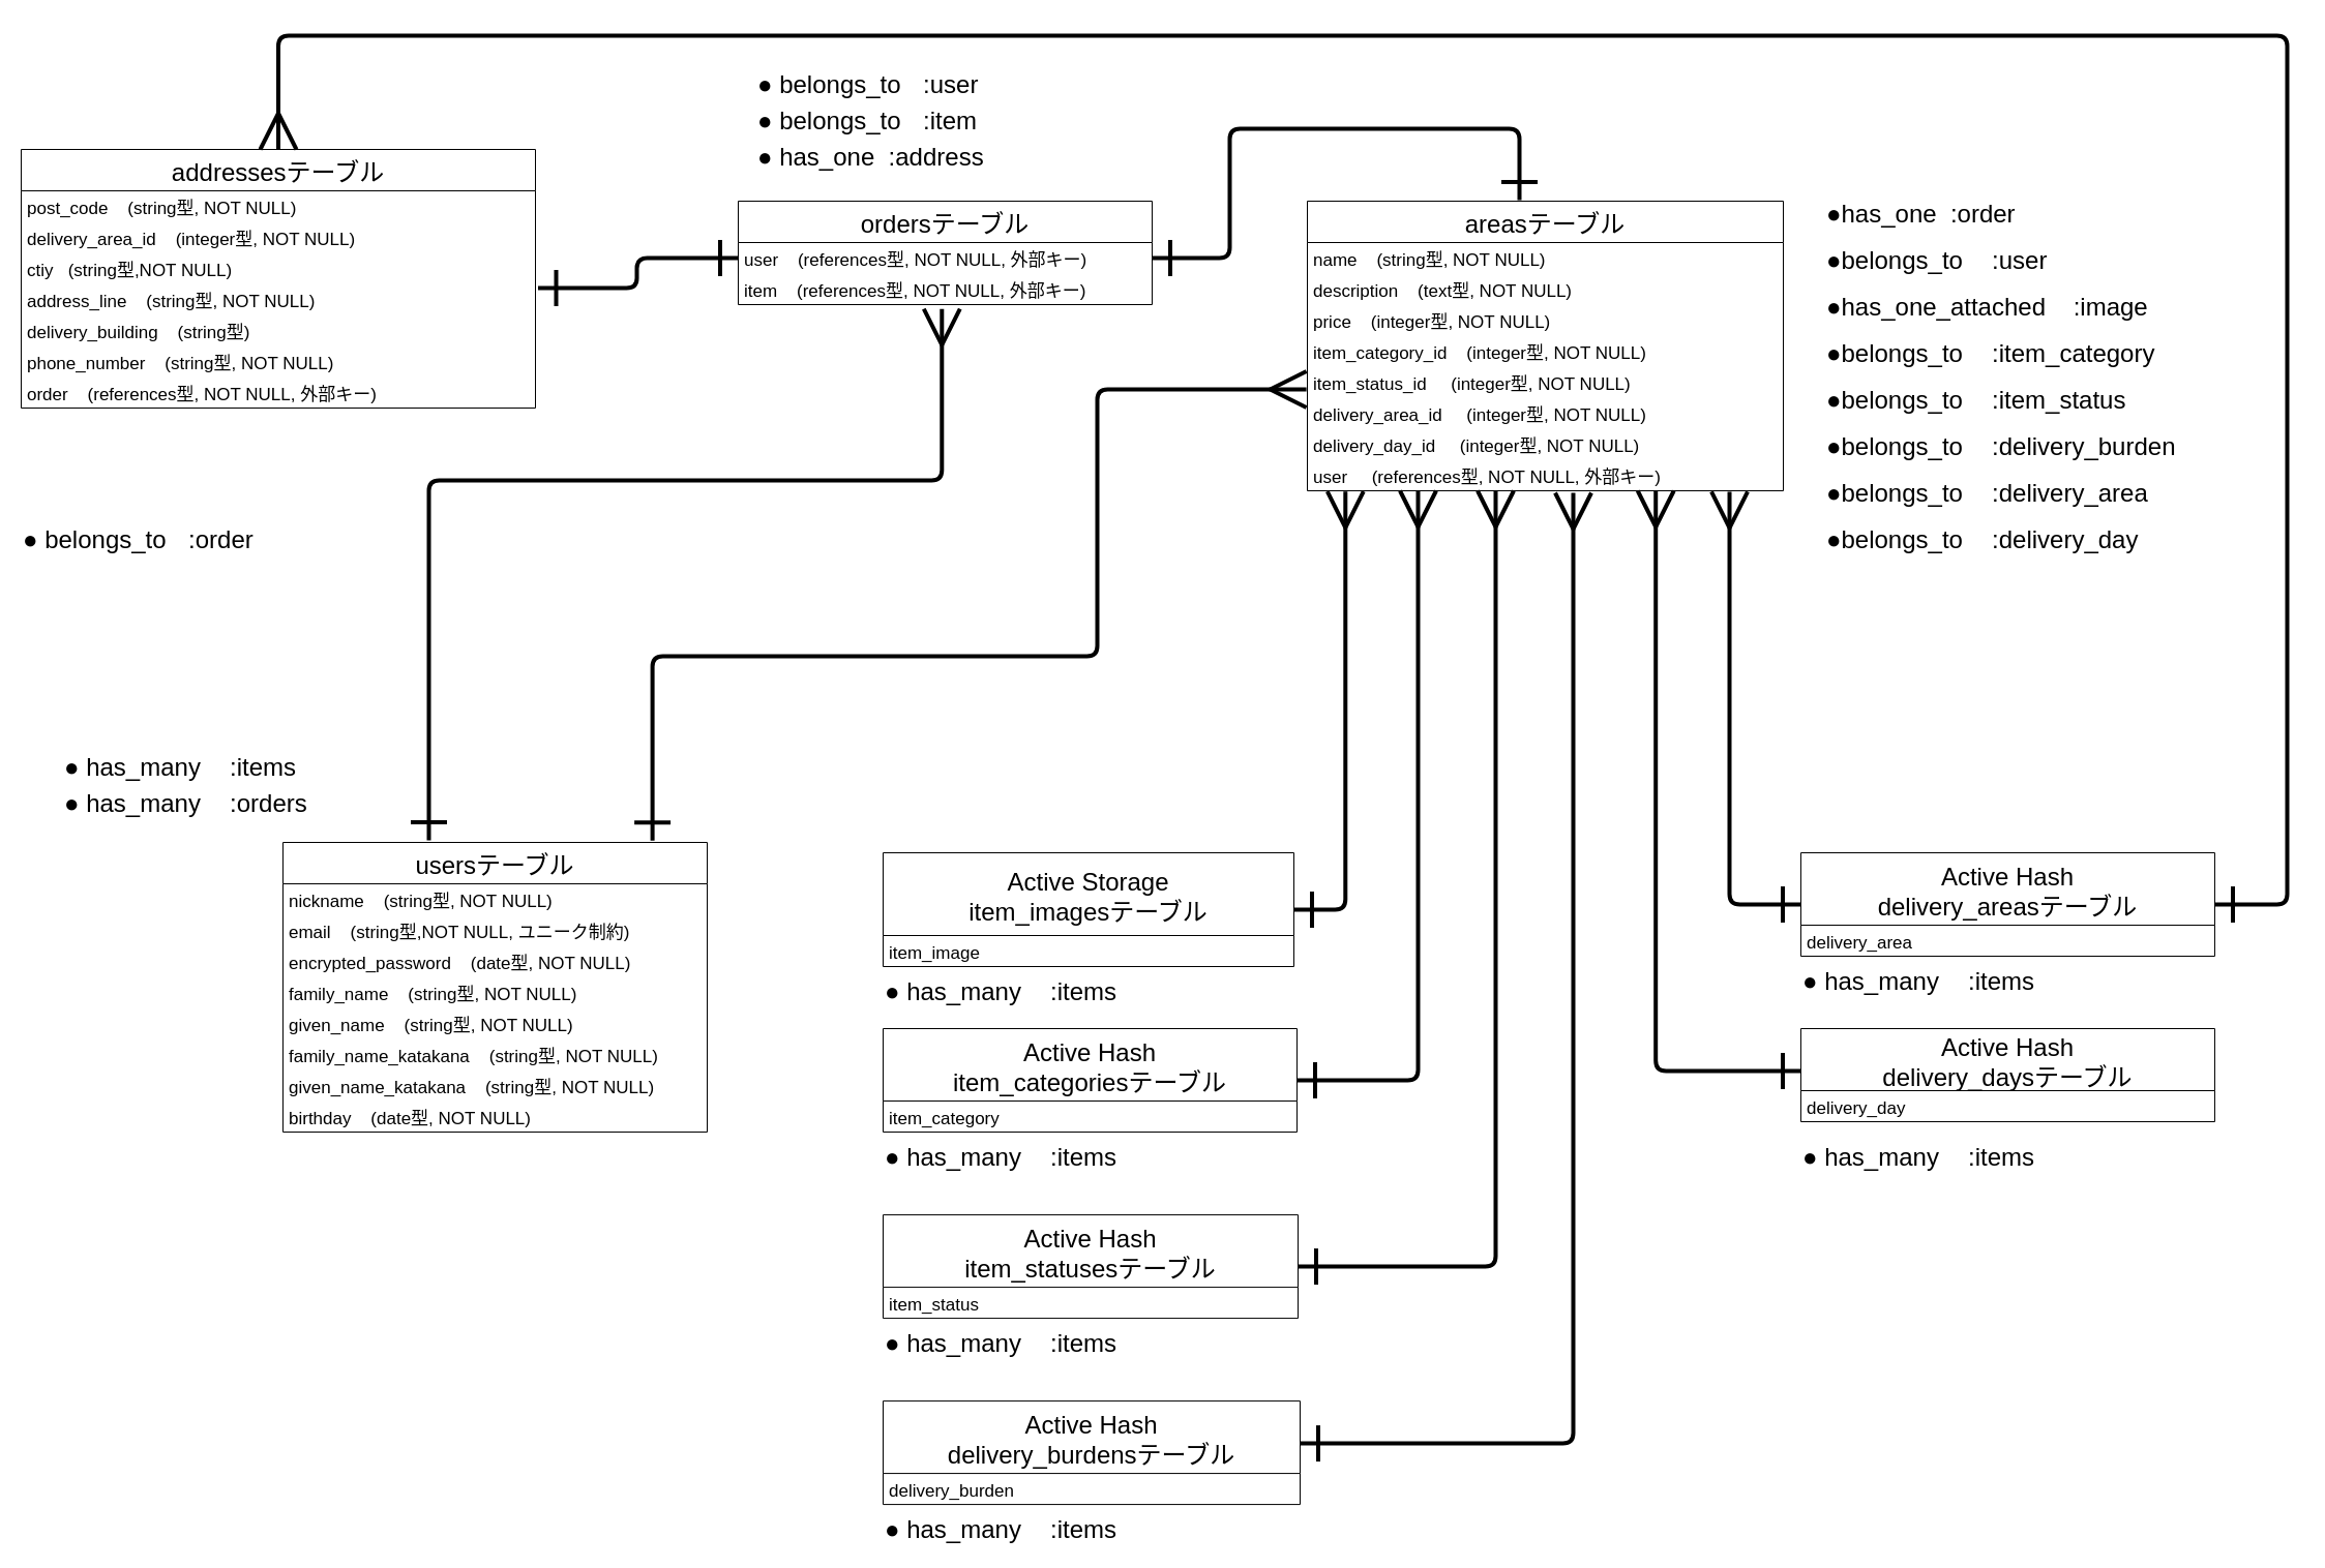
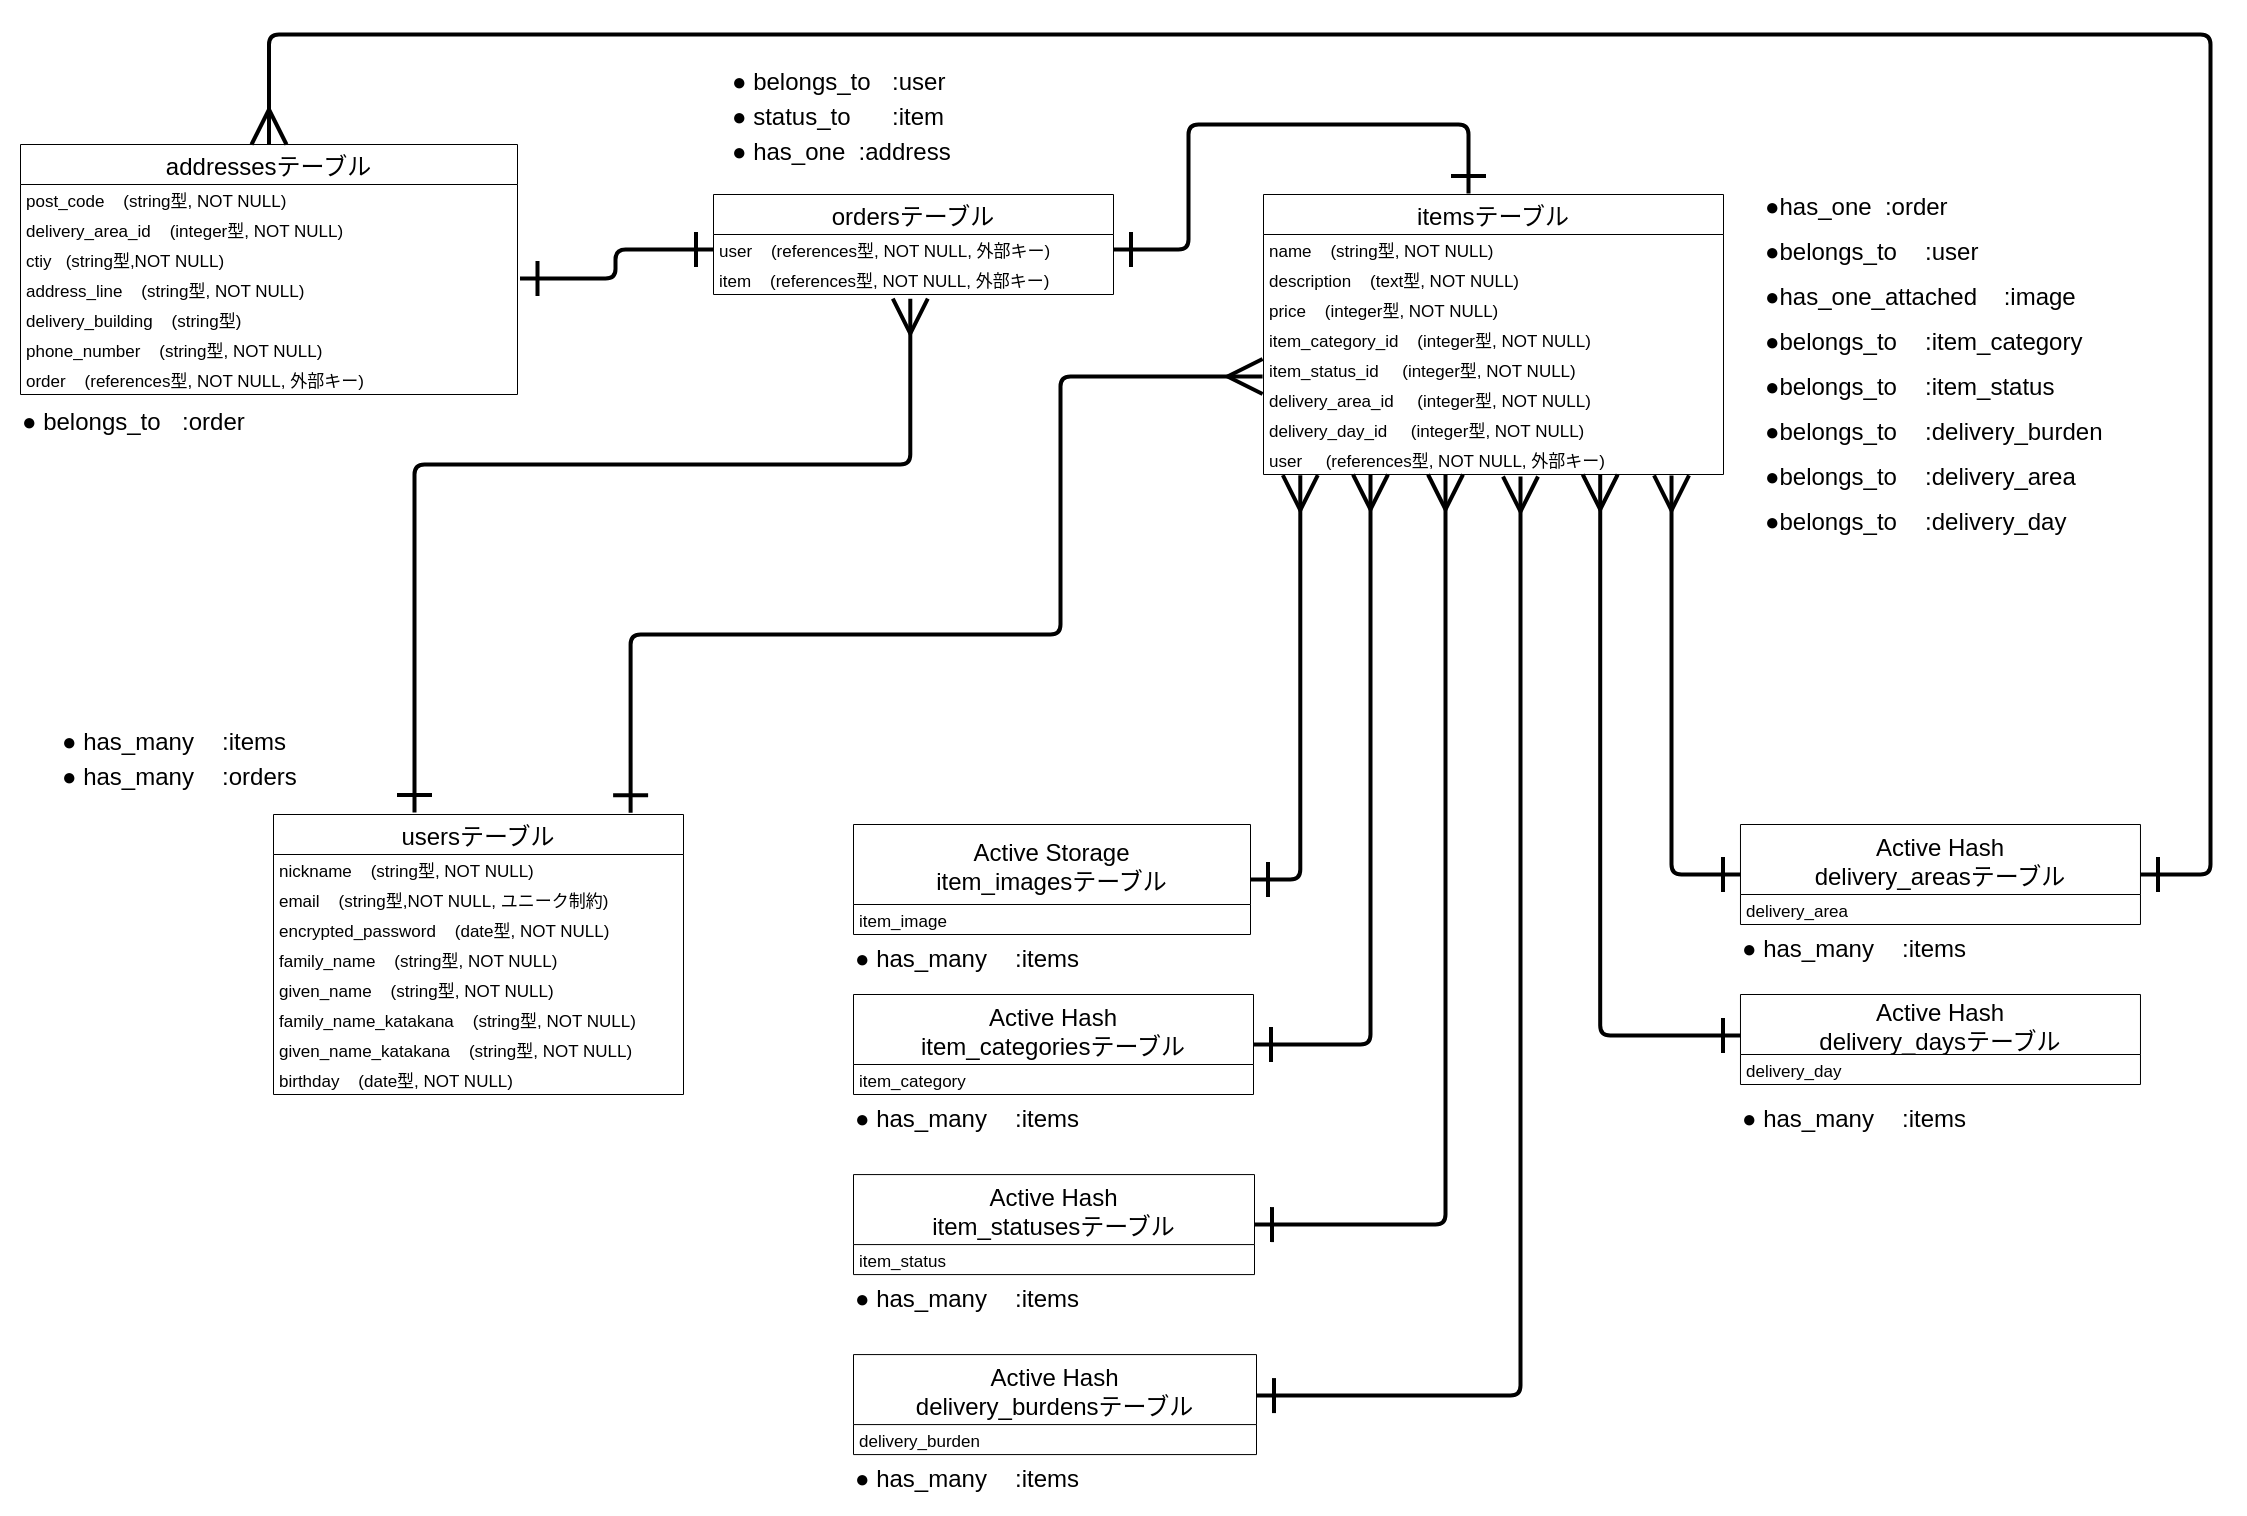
- <mxCell id="70" value="● belongs_to&lt;span style=&quot;white-space: pre&quot;&gt;&#09;&lt;/span&gt;:item" style="text;html=1;strokeColor=none;fillColor=none;align=left;verticalAlign=middle;whiteSpace=wrap;rounded=0;fontSize=24;" parent="1" vertex="1"><mxGeometry x="730" y="85" width="300" height="35" as="geometry" /></mxCell>
+ <mxCell id="70" value="● status_to&lt;span style=&quot;white-space: pre&quot;&gt;&#09;&lt;/span&gt;:item" style="text;html=1;strokeColor=none;fillColor=none;align=left;verticalAlign=middle;whiteSpace=wrap;rounded=0;fontSize=24;" parent="1" vertex="1"><mxGeometry x="730" y="85" width="300" height="35" as="geometry" /></mxCell>
- <mxCell id="11" value="areasテーブル" style="swimlane;fontStyle=0;childLayout=stackLayout;horizontal=1;startSize=40;horizontalStack=0;resizeParent=1;resizeParentMax=0;resizeLast=0;collapsible=1;marginBottom=0;fontSize=24;" parent="1" vertex="1"><mxGeometry x="1263" y="180" width="460" height="280" as="geometry"><mxRectangle x="20" y="140" width="110" height="30" as="alternateBounds" /></mxGeometry></mxCell>
+ <mxCell id="11" value="itemsテーブル" style="swimlane;fontStyle=0;childLayout=stackLayout;horizontal=1;startSize=40;horizontalStack=0;resizeParent=1;resizeParentMax=0;resizeLast=0;collapsible=1;marginBottom=0;fontSize=24;" parent="1" vertex="1"><mxGeometry x="1263" y="180" width="460" height="280" as="geometry"><mxRectangle x="20" y="140" width="110" height="30" as="alternateBounds" /></mxGeometry></mxCell>
- <mxCell id="75" value="● belongs_to&lt;span style=&quot;white-space: pre&quot;&gt;&#09;&lt;/span&gt;:order" style="text;html=1;strokeColor=none;fillColor=none;align=left;verticalAlign=middle;whiteSpace=wrap;rounded=0;fontSize=24;" vertex="1" parent="1"><mxGeometry x="20" y="490" width="300" height="35" as="geometry" /></mxCell>
+ <mxCell id="75" value="● belongs_to&lt;span style=&quot;white-space: pre&quot;&gt;&#09;&lt;/span&gt;:order" style="text;html=1;strokeColor=none;fillColor=none;align=left;verticalAlign=middle;whiteSpace=wrap;rounded=0;fontSize=24;" vertex="1" parent="1"><mxGeometry x="20" y="390" width="300" height="35" as="geometry" /></mxCell>
